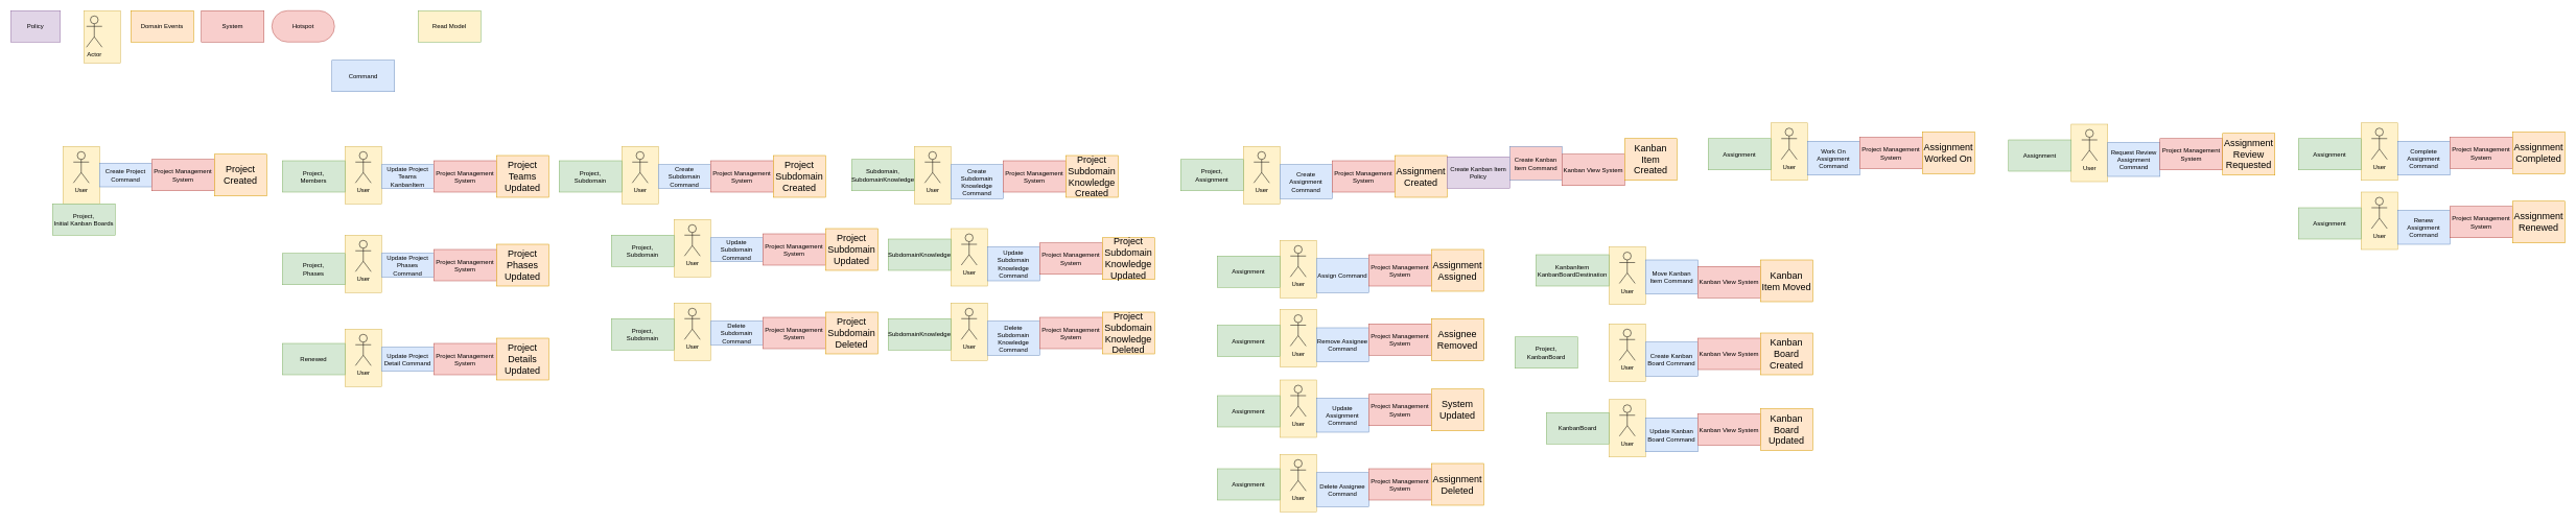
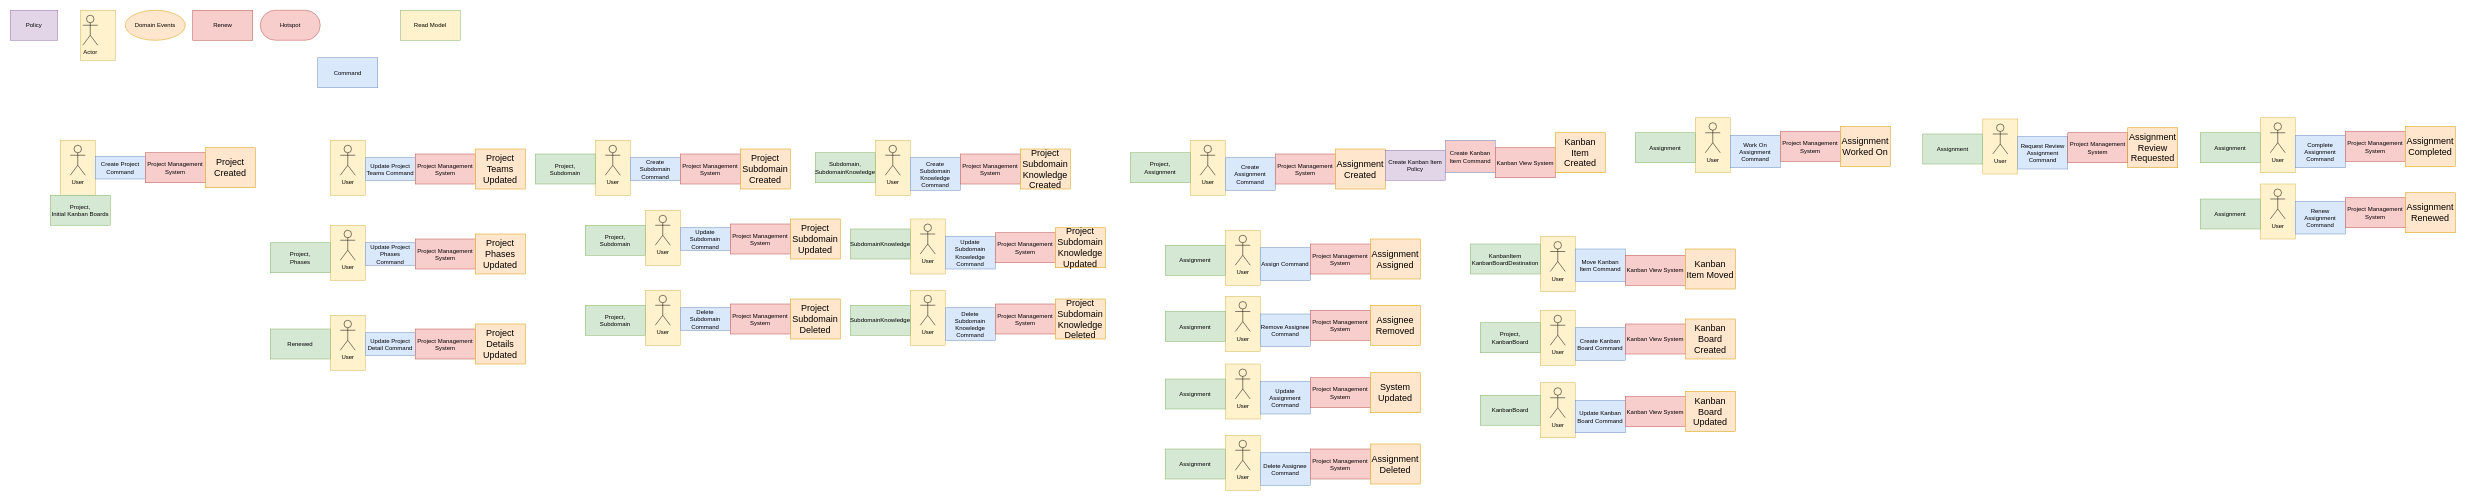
- <mxCell id="3" value="Domain Events" style="rounded=0;whiteSpace=wrap;html=1;strokeColor=#d79b00;fillColor=#ffe6cc;" parent="1" vertex="1"><mxGeometry x="250" width="120" height="60" as="geometry" y="20" /></mxCell>
+ <mxCell id="3" value="Domain Events" style="ellipse;whiteSpace=wrap;html=1;strokeColor=#d79b00;fillColor=#ffe6cc;" parent="1" vertex="1"><mxGeometry x="250" width="120" height="60" as="geometry" y="20" /></mxCell>
- <mxCell id="4" value="System" style="rounded=0;whiteSpace=wrap;html=1;strokeColor=#b85450;fillColor=#f8cecc;" parent="1" vertex="1"><mxGeometry x="385" width="120" height="60" as="geometry" y="20" /></mxCell>
+ <mxCell id="4" value="Renew" style="rounded=0;whiteSpace=wrap;html=1;strokeColor=#b85450;fillColor=#f8cecc;" parent="1" vertex="1"><mxGeometry x="385" width="120" height="60" as="geometry" y="20" /></mxCell>
- <mxCell id="90" value="Project,&lt;br&gt;Members" style="rounded=0;whiteSpace=wrap;html=1;strokeColor=#82b366;fillColor=#d5e8d4;" parent="1" vertex="1"><mxGeometry x="540" y="307.5" width="120" height="60" as="geometry" /></mxCell>
- <mxCell id="20" value="Update Project Teams KanbanItem" style="rounded=0;whiteSpace=wrap;html=1;strokeColor=#6c8ebf;fillColor=#dae8fc;" parent="1" vertex="1"><mxGeometry x="730" y="315" width="100" height="45" as="geometry" /></mxCell>
+ <mxCell id="20" value="Update Project Teams Command" style="rounded=0;whiteSpace=wrap;html=1;strokeColor=#6c8ebf;fillColor=#dae8fc;" parent="1" vertex="1"><mxGeometry x="730" y="315" width="100" height="45" as="geometry" /></mxCell>
- <mxCell id="119" value="Project,&lt;br&gt;KanbanBoard" style="rounded=0;whiteSpace=wrap;html=1;strokeColor=#82b366;fillColor=#d5e8d4;" parent="1" vertex="1"><mxGeometry x="2900" y="645" width="120" height="60" as="geometry" /></mxCell>
+ <mxCell id="119" value="Project,&lt;br&gt;KanbanBoard" style="rounded=0;whiteSpace=wrap;html=1;strokeColor=#82b366;fillColor=#d5e8d4;" parent="1" vertex="1"><mxGeometry x="2960" y="645" width="120" height="60" as="geometry" /></mxCell>
